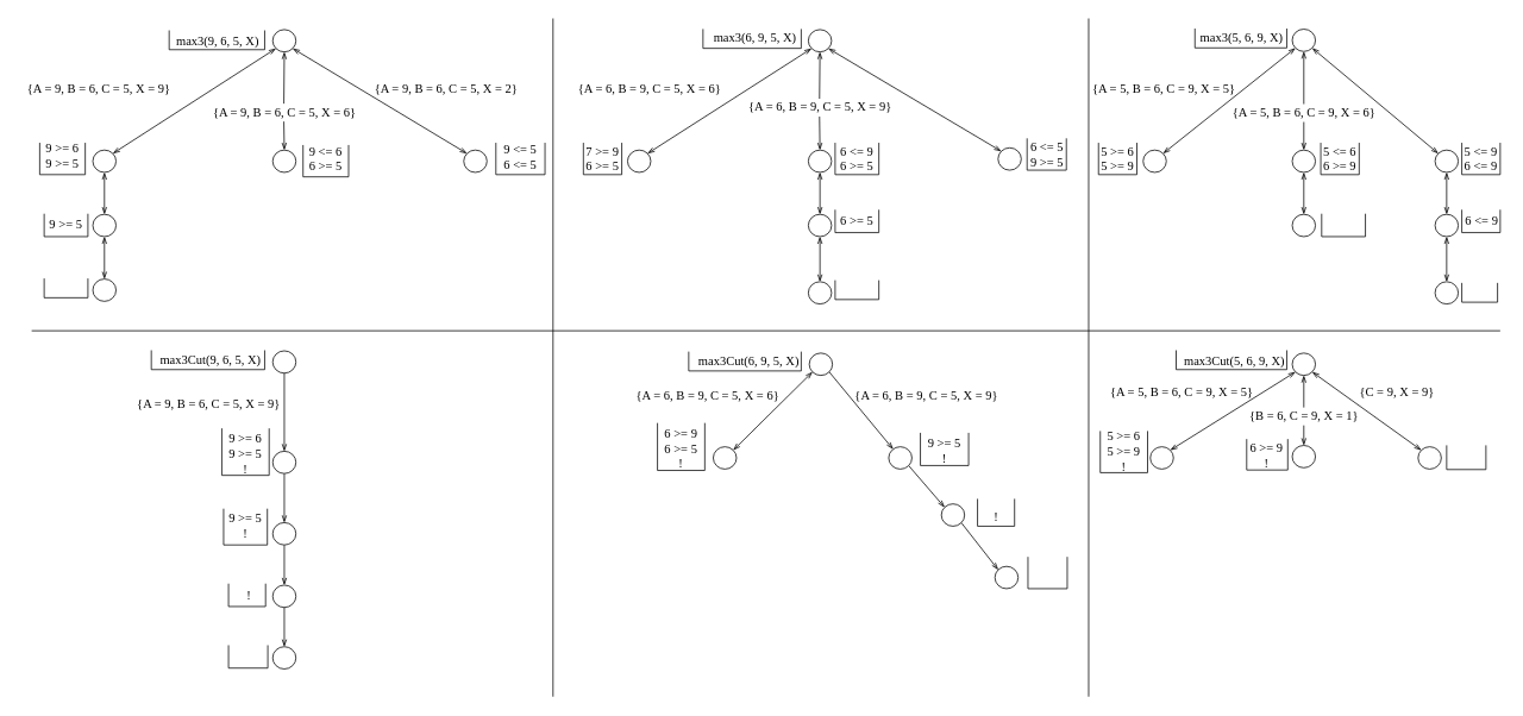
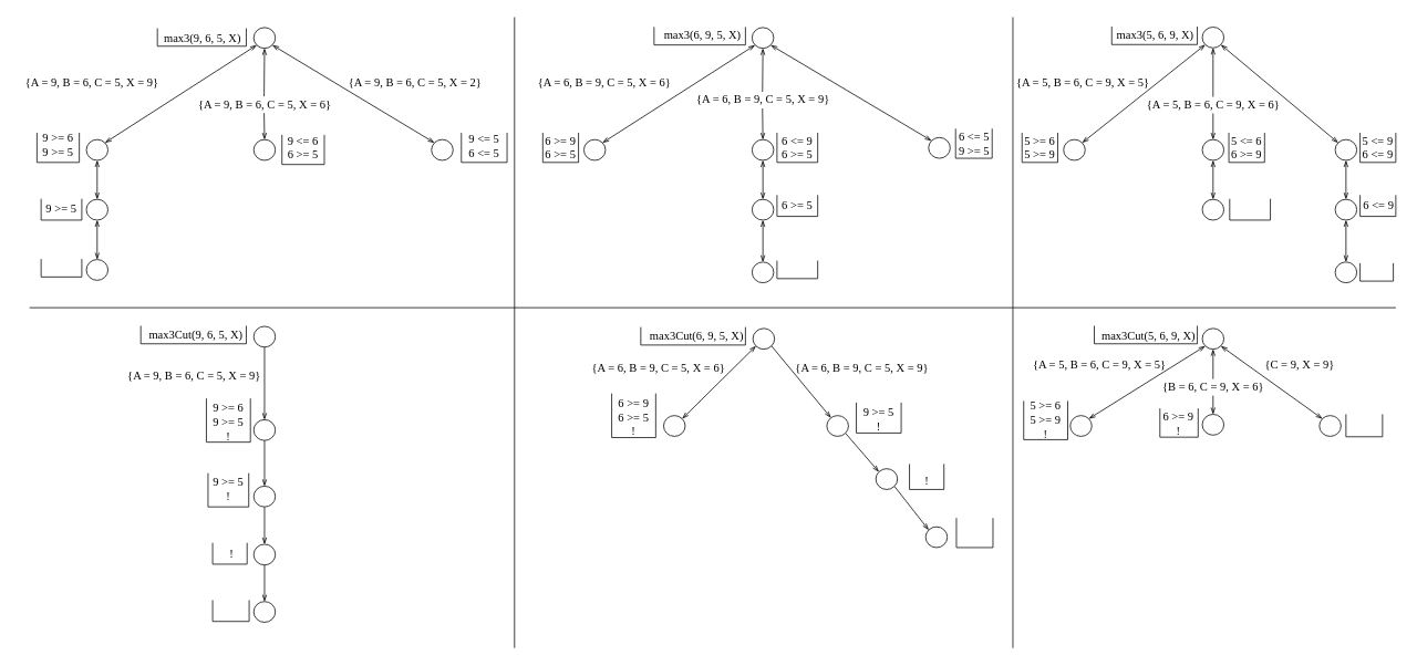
- <mxCell id="11" value="7 &amp;gt;= 9&lt;br style=&quot;font-size: 14px;&quot;&gt;6 &amp;gt;= 5" style="text;html=1;align=center;verticalAlign=middle;resizable=0;points=[];autosize=1;strokeColor=none;fillColor=none;fontSize=14;fontFamily=Times New Roman;fontStyle=0" parent="1" vertex="1"><mxGeometry x="649" y="157.5" width="50" height="40" as="geometry" /></mxCell>
+ <mxCell id="11" value="6 &amp;gt;= 9&lt;br style=&quot;font-size: 14px;&quot;&gt;6 &amp;gt;= 5" style="text;html=1;align=center;verticalAlign=middle;resizable=0;points=[];autosize=1;strokeColor=none;fillColor=none;fontSize=14;fontFamily=Times New Roman;fontStyle=0" parent="1" vertex="1"><mxGeometry x="649" y="157.5" width="50" height="40" as="geometry" /></mxCell>
- <mxCell id="139" value="{B = 6, C = 9, X = 1}" style="text;html=1;align=center;verticalAlign=middle;resizable=0;points=[];autosize=1;strokeColor=none;fillColor=none;fontSize=14;fontFamily=Times New Roman;fontStyle=0" parent="1" vertex="1"><mxGeometry x="1390" y="456" width="140" height="20" as="geometry" /></mxCell>
+ <mxCell id="139" value="{B = 6, C = 9, X = 6}" style="text;html=1;align=center;verticalAlign=middle;resizable=0;points=[];autosize=1;strokeColor=none;fillColor=none;fontSize=14;fontFamily=Times New Roman;fontStyle=0" parent="1" vertex="1"><mxGeometry x="1390" y="456" width="140" height="20" as="geometry" /></mxCell>
